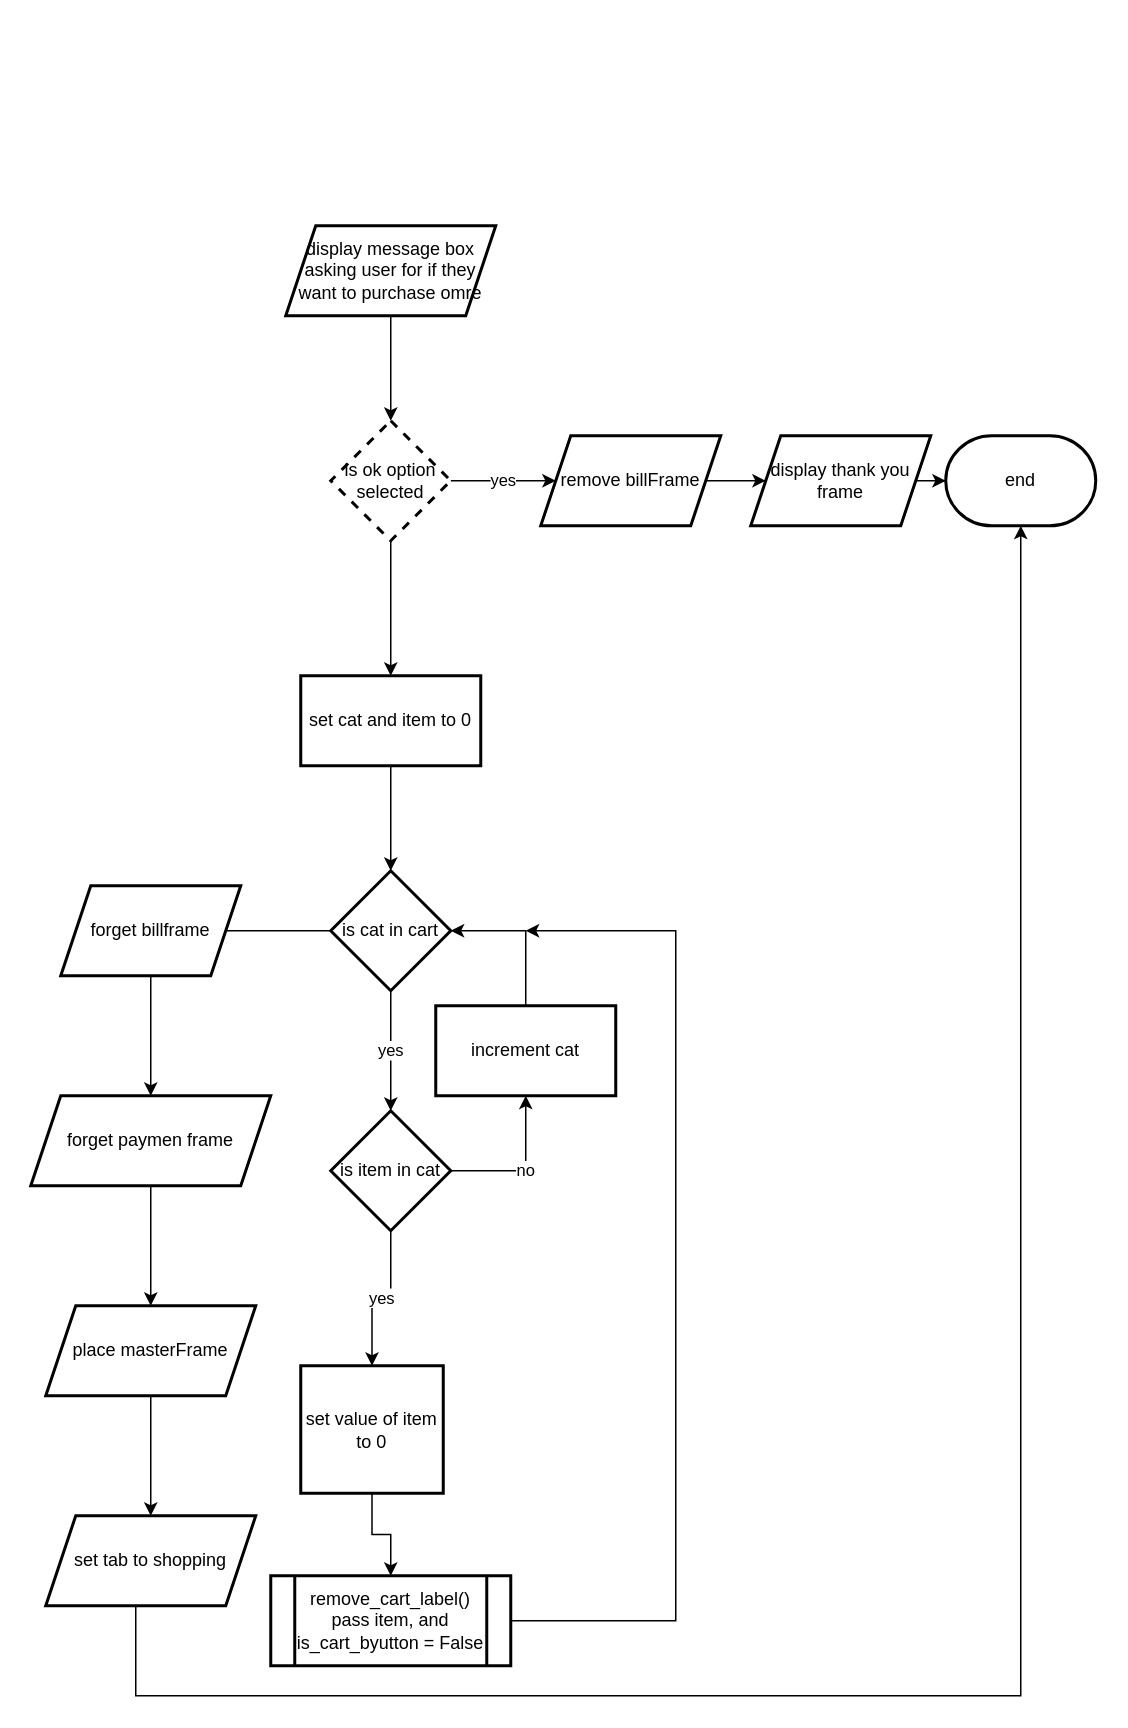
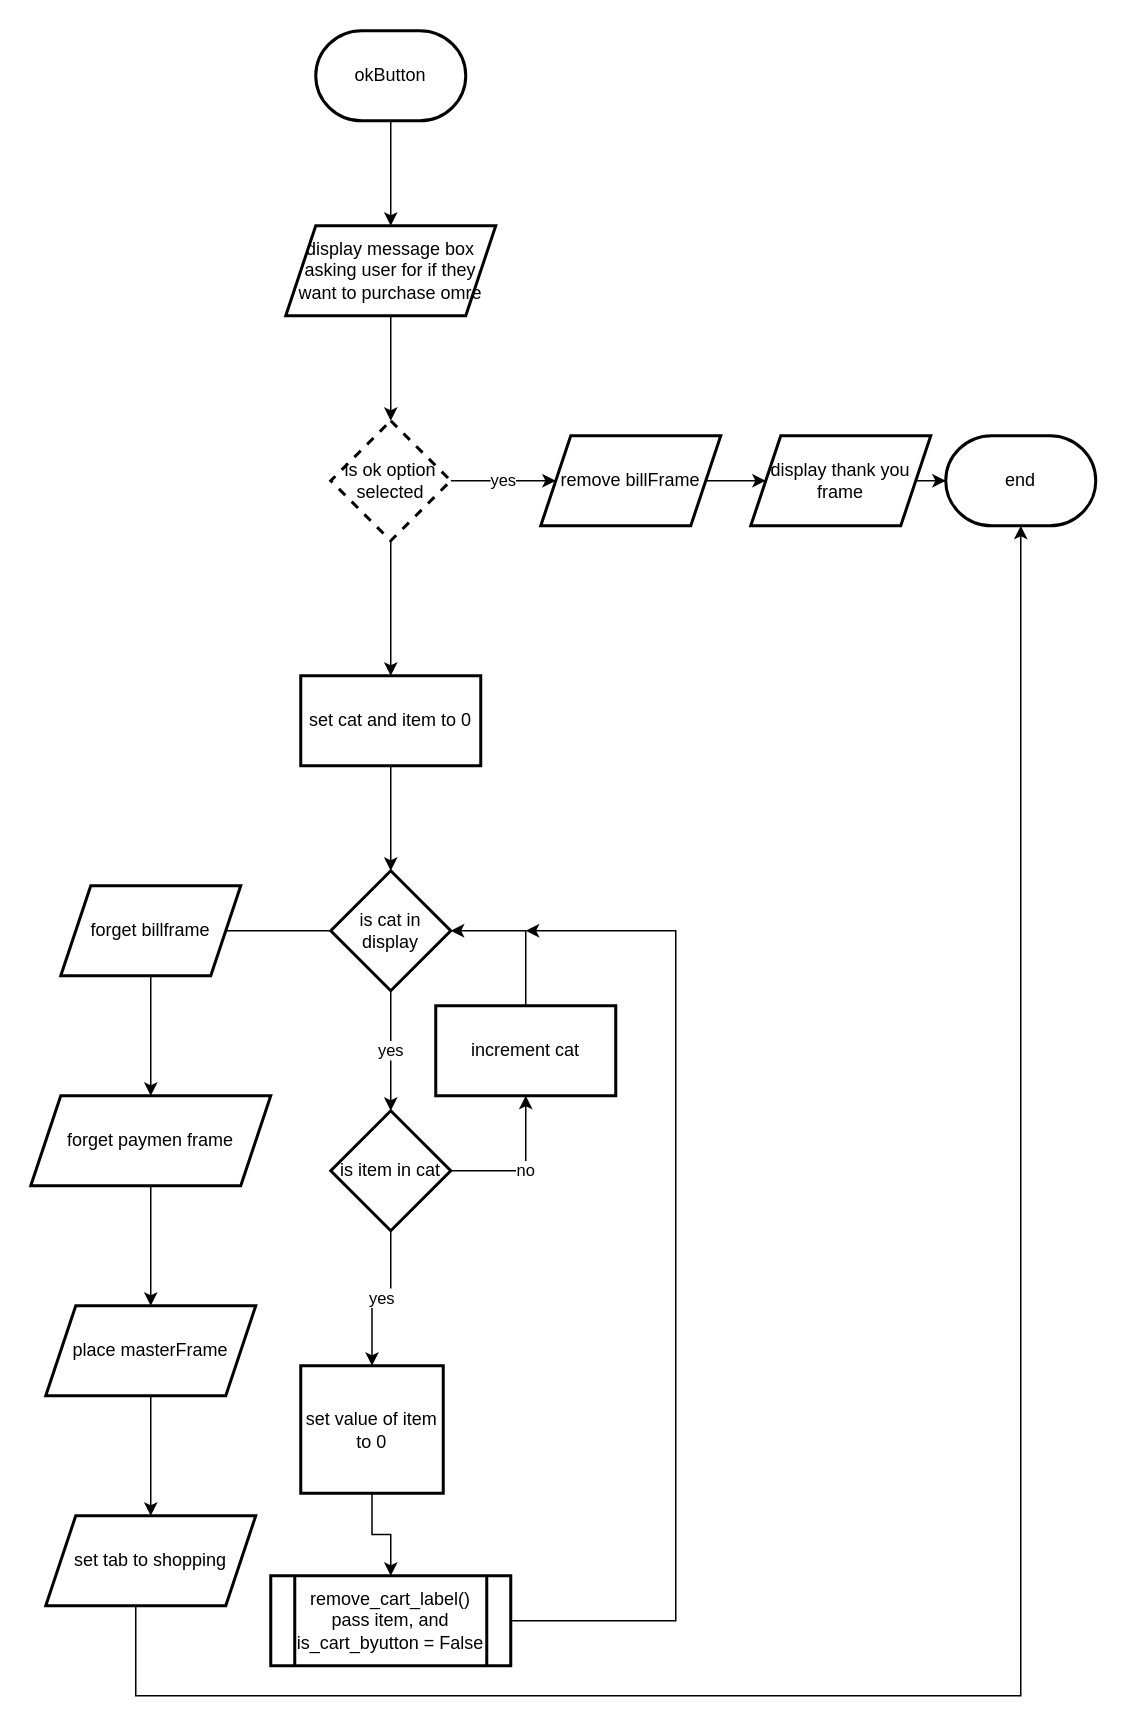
+ <mxCell id="3" value="okButton" style="strokeWidth=2;html=1;shape=mxgraph.flowchart.terminator;whiteSpace=wrap;" parent="1" vertex="1"><mxGeometry x="210" y="20" width="100" height="60" as="geometry" /></mxCell>
+ <mxCell id="2" value="" style="edgeStyle=orthogonalEdgeStyle;rounded=0;orthogonalLoop=1;jettySize=auto;html=1;" parent="1" source="3" target="5" edge="1"><mxGeometry relative="1" as="geometry" /></mxCell>
- <mxCell id="18" value="is cat in cart" style="rhombus;whiteSpace=wrap;html=1;strokeWidth=2;" parent="1" vertex="1"><mxGeometry x="220" y="580" width="80" height="80" as="geometry" /></mxCell>
+ <mxCell id="18" value="is cat in display" style="rhombus;whiteSpace=wrap;html=1;strokeWidth=2;" parent="1" vertex="1"><mxGeometry x="220" y="580" width="80" height="80" as="geometry" /></mxCell>
